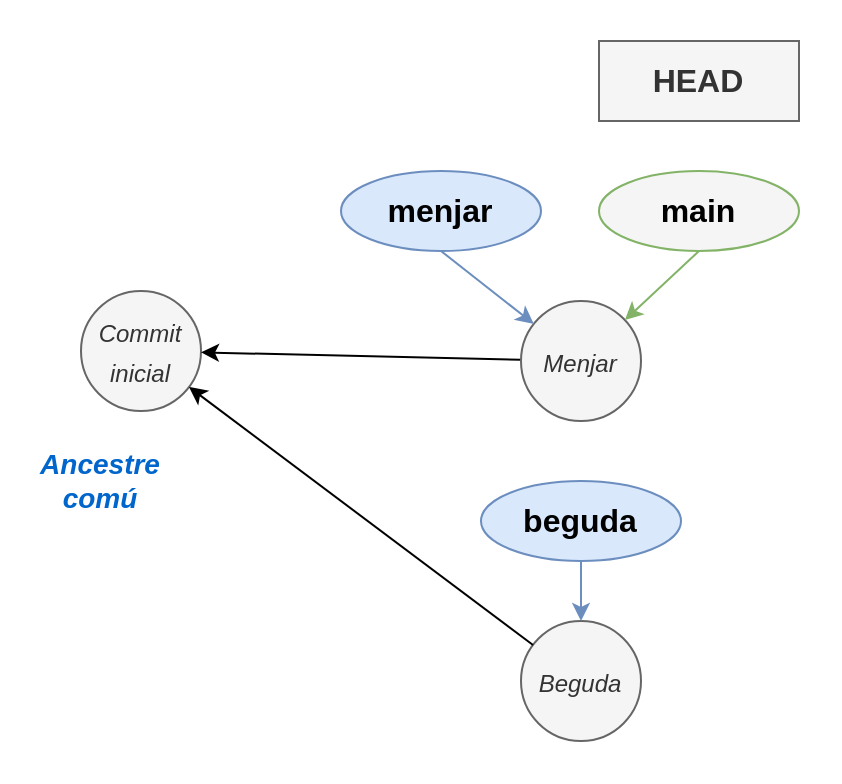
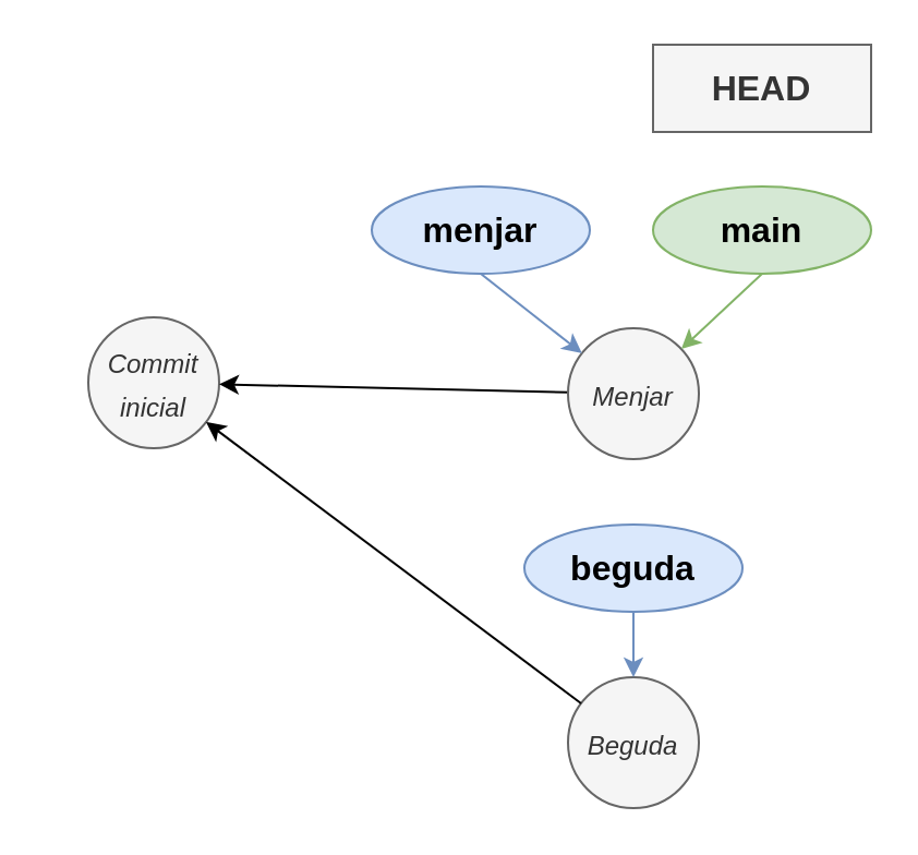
- <mxCell id="13" value="main" style="ellipse;whiteSpace=wrap;html=1;fillColor=#f5f5f5;strokeColor=#82b366;fontSize=16;fontStyle=1;" vertex="1" parent="1"><mxGeometry x="299" y="85" width="100" height="40" as="geometry" /></mxCell>
+ <mxCell id="13" value="main" style="ellipse;whiteSpace=wrap;html=1;fillColor=#d5e8d4;strokeColor=#82b366;fontSize=16;fontStyle=1" vertex="1" parent="1"><mxGeometry x="299" y="85" width="100" height="40" as="geometry" /></mxCell>
- <mxCell id="11" value="&lt;font color=&quot;#0066cc&quot; style=&quot;font-size: 14px;&quot;&gt;&lt;b&gt;Ancestre comú&lt;/b&gt;&lt;/font&gt;" style="text;html=1;strokeColor=none;fillColor=none;align=center;verticalAlign=middle;whiteSpace=wrap;rounded=0;fontStyle=2" vertex="1" parent="1"><mxGeometry x="20" y="225" width="60" height="30" as="geometry" /></mxCell>
